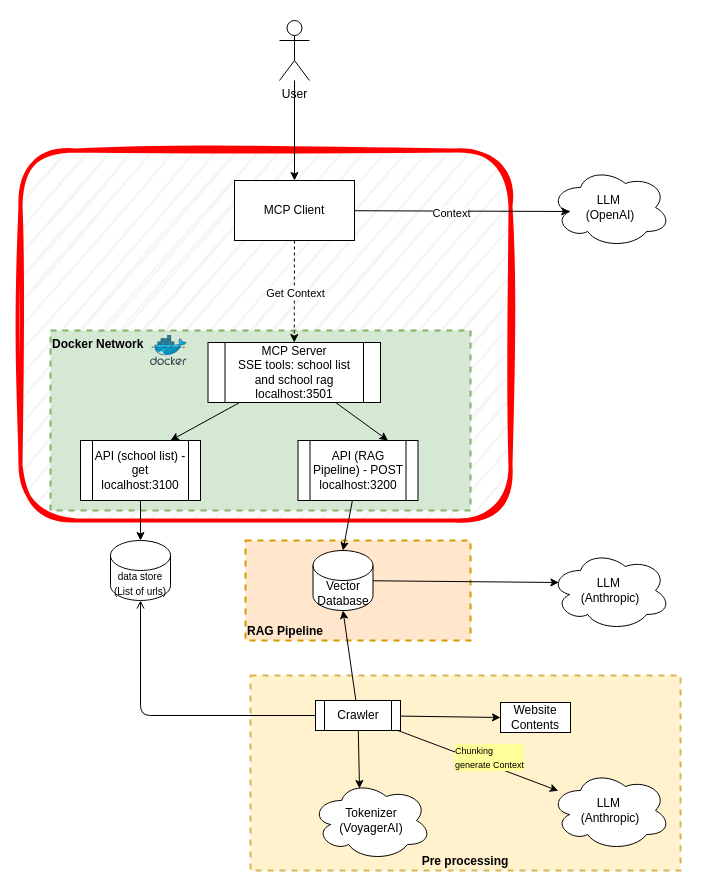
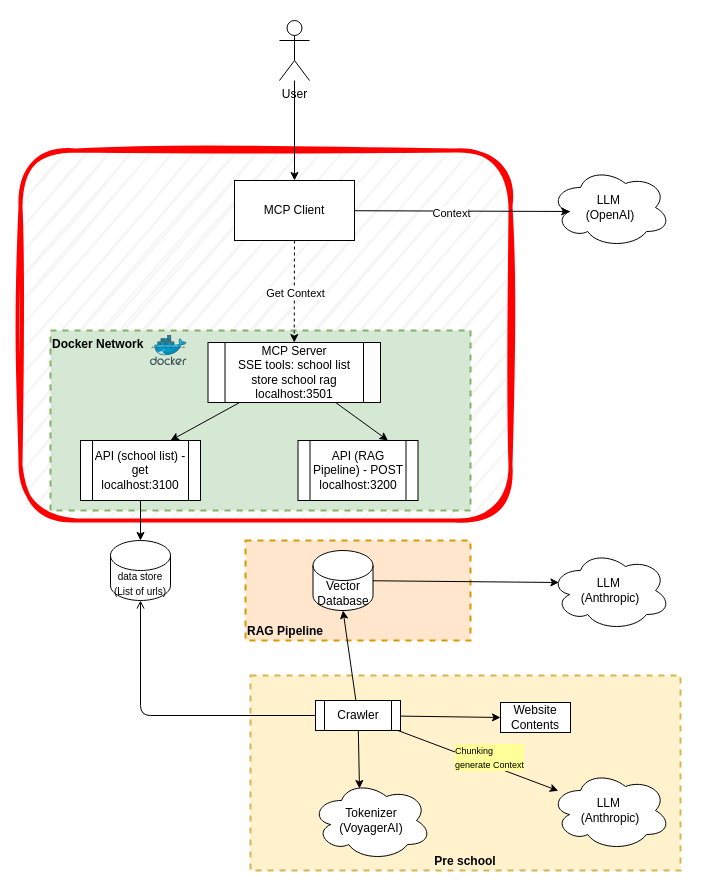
- <mxCell id="27" value="MCP Server&lt;br&gt;SSE tools: school list&lt;div&gt;and school rag&lt;br&gt;localhost:3501&lt;/div&gt;" style="shape=process;whiteSpace=wrap;html=1;backgroundOutline=1;" vertex="1" parent="1"><mxGeometry x="207.5" y="342" width="172.5" height="60" as="geometry" /></mxCell>
+ <mxCell id="27" value="MCP Server&lt;br&gt;SSE tools: school list&lt;div&gt;store school rag&lt;br&gt;localhost:3501&lt;/div&gt;" style="shape=process;whiteSpace=wrap;html=1;backgroundOutline=1;" vertex="1" parent="1"><mxGeometry x="207.5" y="342" width="172.5" height="60" as="geometry" /></mxCell>
- <mxCell id="22" style="edgeStyle=none;html=1;entryX=0.5;entryY=0;entryDx=0;entryDy=0;entryPerimeter=0;" edge="1" parent="1" source="9" target="12"><mxGeometry relative="1" as="geometry" /></mxCell>
- <mxCell id="3" value="Pre processing" style="rounded=0;whiteSpace=wrap;html=1;dashed=1;strokeWidth=2;fillColor=#fff2cc;strokeColor=#d6b656;verticalAlign=bottom;fontStyle=1" vertex="1" parent="1"><mxGeometry x="250" y="675" width="430" height="195" as="geometry" /></mxCell>
+ <mxCell id="3" value="Pre school" style="rounded=0;whiteSpace=wrap;html=1;dashed=1;strokeWidth=2;fillColor=#fff2cc;strokeColor=#d6b656;verticalAlign=bottom;fontStyle=1" vertex="1" parent="1"><mxGeometry x="250" y="675" width="430" height="195" as="geometry" /></mxCell>
